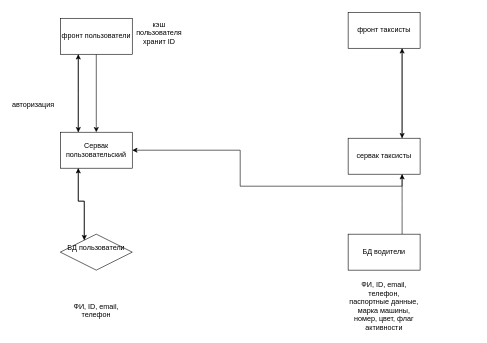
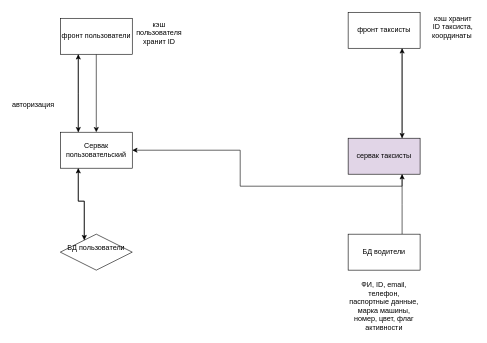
+ <mxCell id="22" value="кэш хранит ID таксиста, координаты&amp;nbsp;" style="text;html=1;align=center;verticalAlign=middle;whiteSpace=wrap;rounded=0;" vertex="1" parent="1"><mxGeometry x="720" y="20" width="70" height="50" as="geometry" /></mxCell>
- <mxCell id="19" value="сервак таксисты" style="rounded=0;whiteSpace=wrap;html=1;" vertex="1" parent="1"><mxGeometry x="580" y="230" width="120" height="60" as="geometry" /></mxCell>
+ <mxCell id="19" value="сервак таксисты" style="rounded=0;whiteSpace=wrap;html=1;fillColor=#e1d5e7;" vertex="1" parent="1"><mxGeometry x="580" y="230" width="120" height="60" as="geometry" /></mxCell>
- <mxCell id="11" value="ФИ, ID, email, телефон&lt;div&gt;&lt;br&gt;&lt;/div&gt;" style="text;html=1;align=center;verticalAlign=middle;whiteSpace=wrap;rounded=0;" vertex="1" parent="1"><mxGeometry x="100" y="500" width="120" height="50" as="geometry" /></mxCell>
